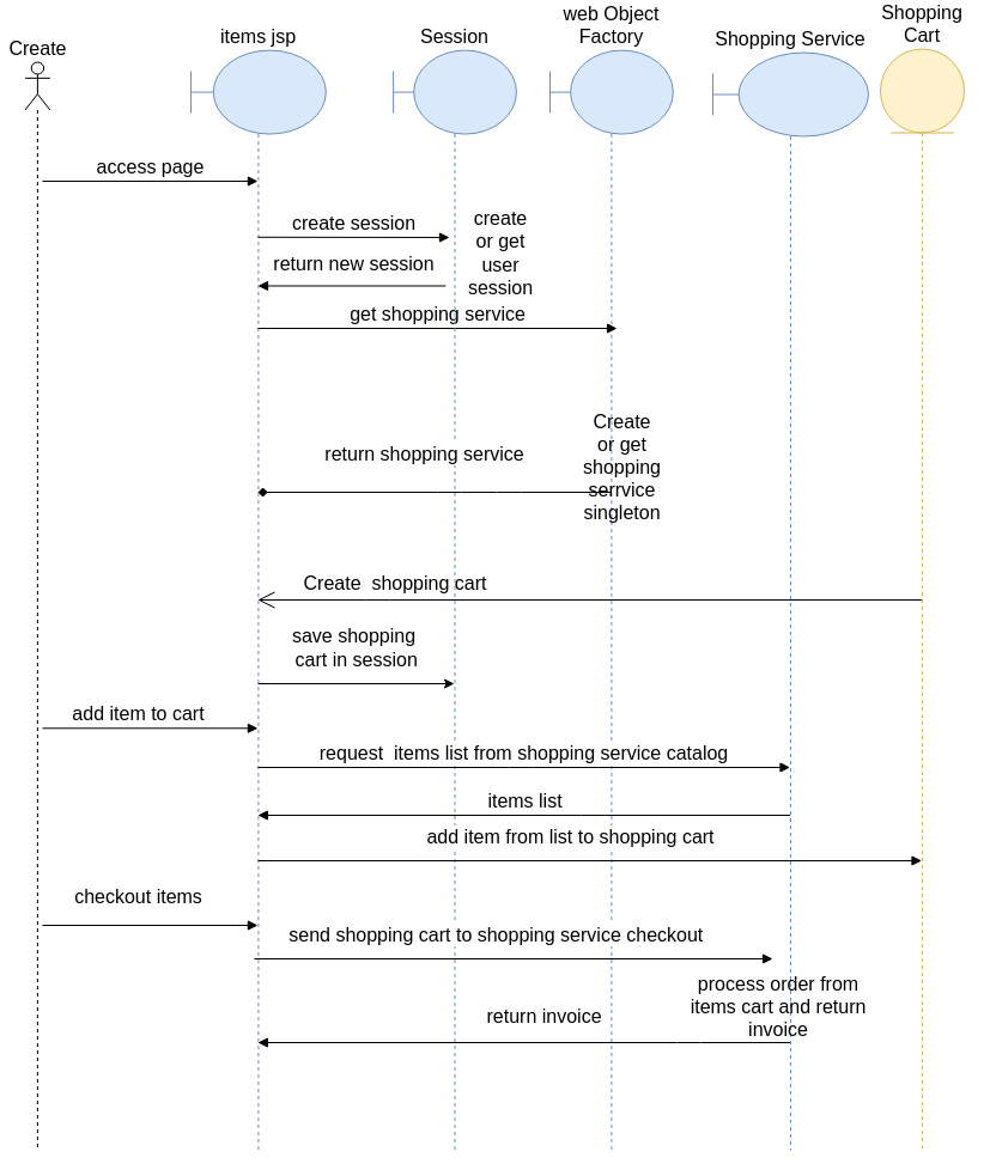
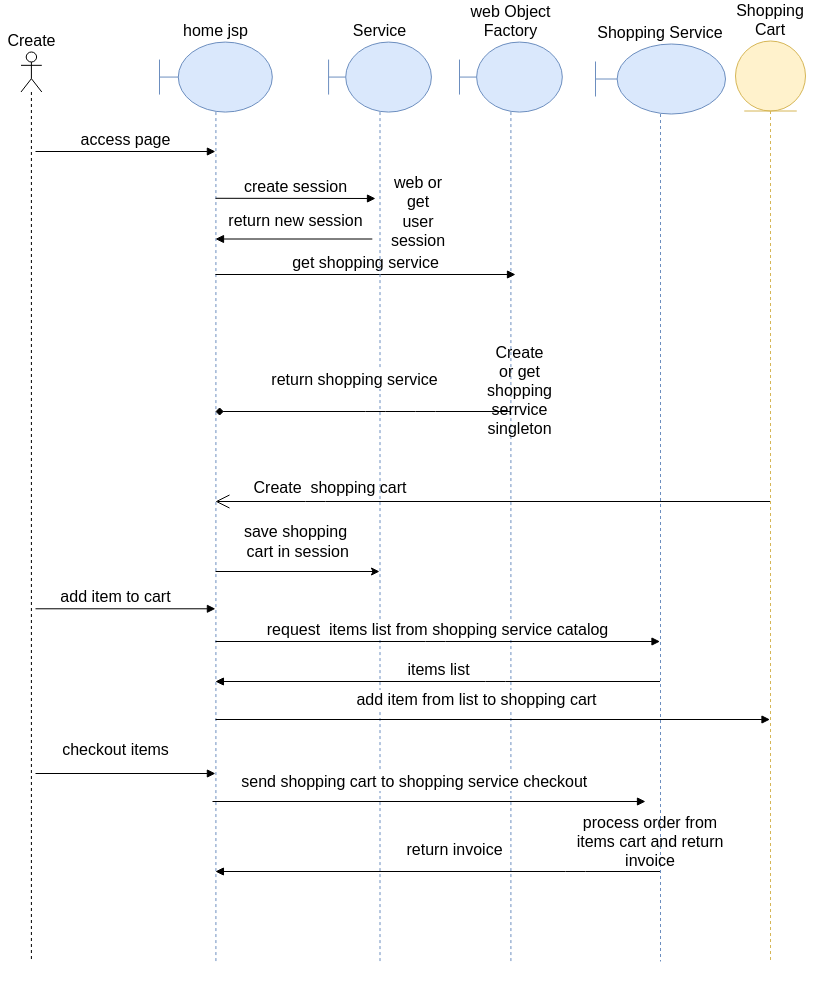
- <mxCell id="4" value="items jsp" style="shape=umlLifeline;participant=umlBoundary;perimeter=lifelinePerimeter;whiteSpace=wrap;html=1;container=1;collapsible=0;recursiveResize=0;verticalAlign=bottom;spacingTop=36;labelBackgroundColor=#ffffff;outlineConnect=0;size=70;fillColor=#dae8fc;strokeColor=#6c8ebf;labelPosition=center;verticalLabelPosition=top;align=center;fontSize=16;" vertex="1" parent="1"><mxGeometry x="159" y="21.57" width="112.82" height="919.43" as="geometry" /></mxCell>
+ <mxCell id="4" value="home jsp" style="shape=umlLifeline;participant=umlBoundary;perimeter=lifelinePerimeter;whiteSpace=wrap;html=1;container=1;collapsible=0;recursiveResize=0;verticalAlign=bottom;spacingTop=36;labelBackgroundColor=#ffffff;outlineConnect=0;size=70;fillColor=#dae8fc;strokeColor=#6c8ebf;labelPosition=center;verticalLabelPosition=top;align=center;fontSize=16;" vertex="1" parent="1"><mxGeometry x="159" y="21.57" width="112.82" height="919.43" as="geometry" /></mxCell>
- <mxCell id="10" value="Session" style="shape=umlLifeline;participant=umlBoundary;perimeter=lifelinePerimeter;whiteSpace=wrap;html=1;container=1;collapsible=0;recursiveResize=0;verticalAlign=bottom;spacingTop=36;labelBackgroundColor=#ffffff;outlineConnect=0;size=70;fillColor=#dae8fc;strokeColor=#6c8ebf;labelPosition=center;verticalLabelPosition=top;align=center;fontSize=16;" vertex="1" parent="1"><mxGeometry x="328.09" y="21.57" width="102.82" height="919.43" as="geometry" /></mxCell>
+ <mxCell id="10" value="Service" style="shape=umlLifeline;participant=umlBoundary;perimeter=lifelinePerimeter;whiteSpace=wrap;html=1;container=1;collapsible=0;recursiveResize=0;verticalAlign=bottom;spacingTop=36;labelBackgroundColor=#ffffff;outlineConnect=0;size=70;fillColor=#dae8fc;strokeColor=#6c8ebf;labelPosition=center;verticalLabelPosition=top;align=center;fontSize=16;" vertex="1" parent="1"><mxGeometry x="328.09" y="21.57" width="102.82" height="919.43" as="geometry" /></mxCell>
- <mxCell id="14" value="create or get user session" style="text;html=1;strokeColor=none;fillColor=none;align=center;verticalAlign=middle;whiteSpace=wrap;rounded=0;fontSize=16;" vertex="1" parent="1"><mxGeometry x="390.91" y="181" width="54.09" height="20" as="geometry" /></mxCell>
+ <mxCell id="14" value="web or get user session" style="text;html=1;strokeColor=none;fillColor=none;align=center;verticalAlign=middle;whiteSpace=wrap;rounded=0;fontSize=16;" vertex="1" parent="1"><mxGeometry x="390.91" y="181" width="54.09" height="20" as="geometry" /></mxCell>
